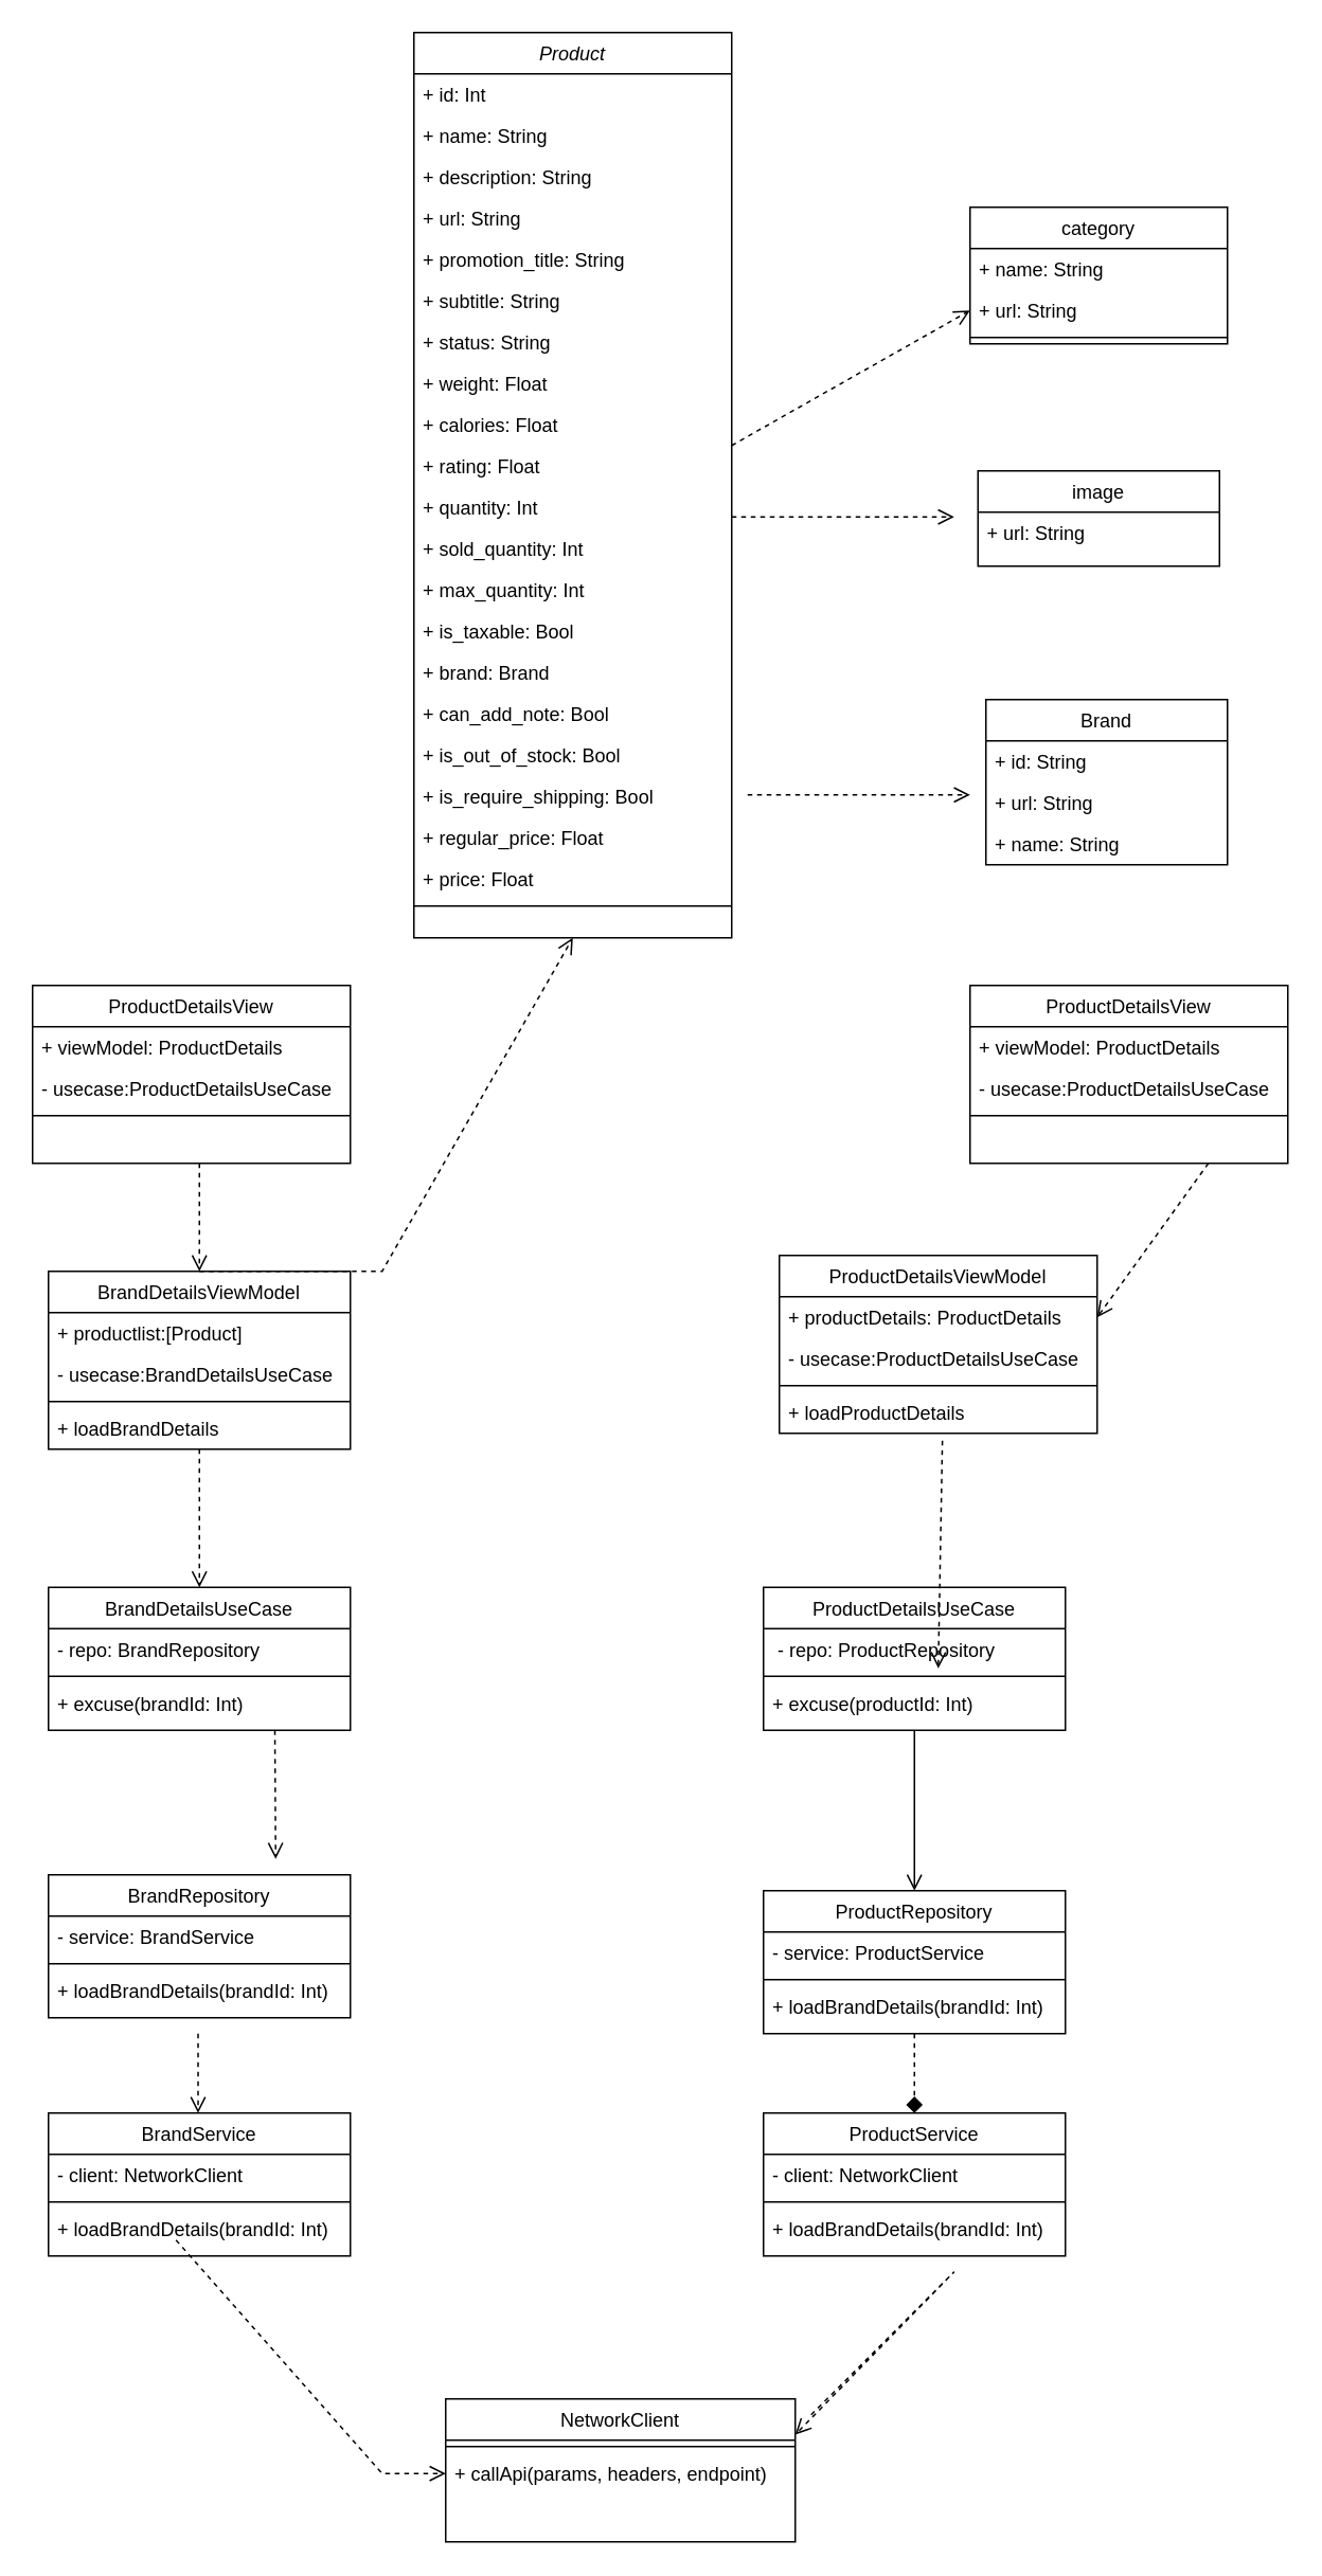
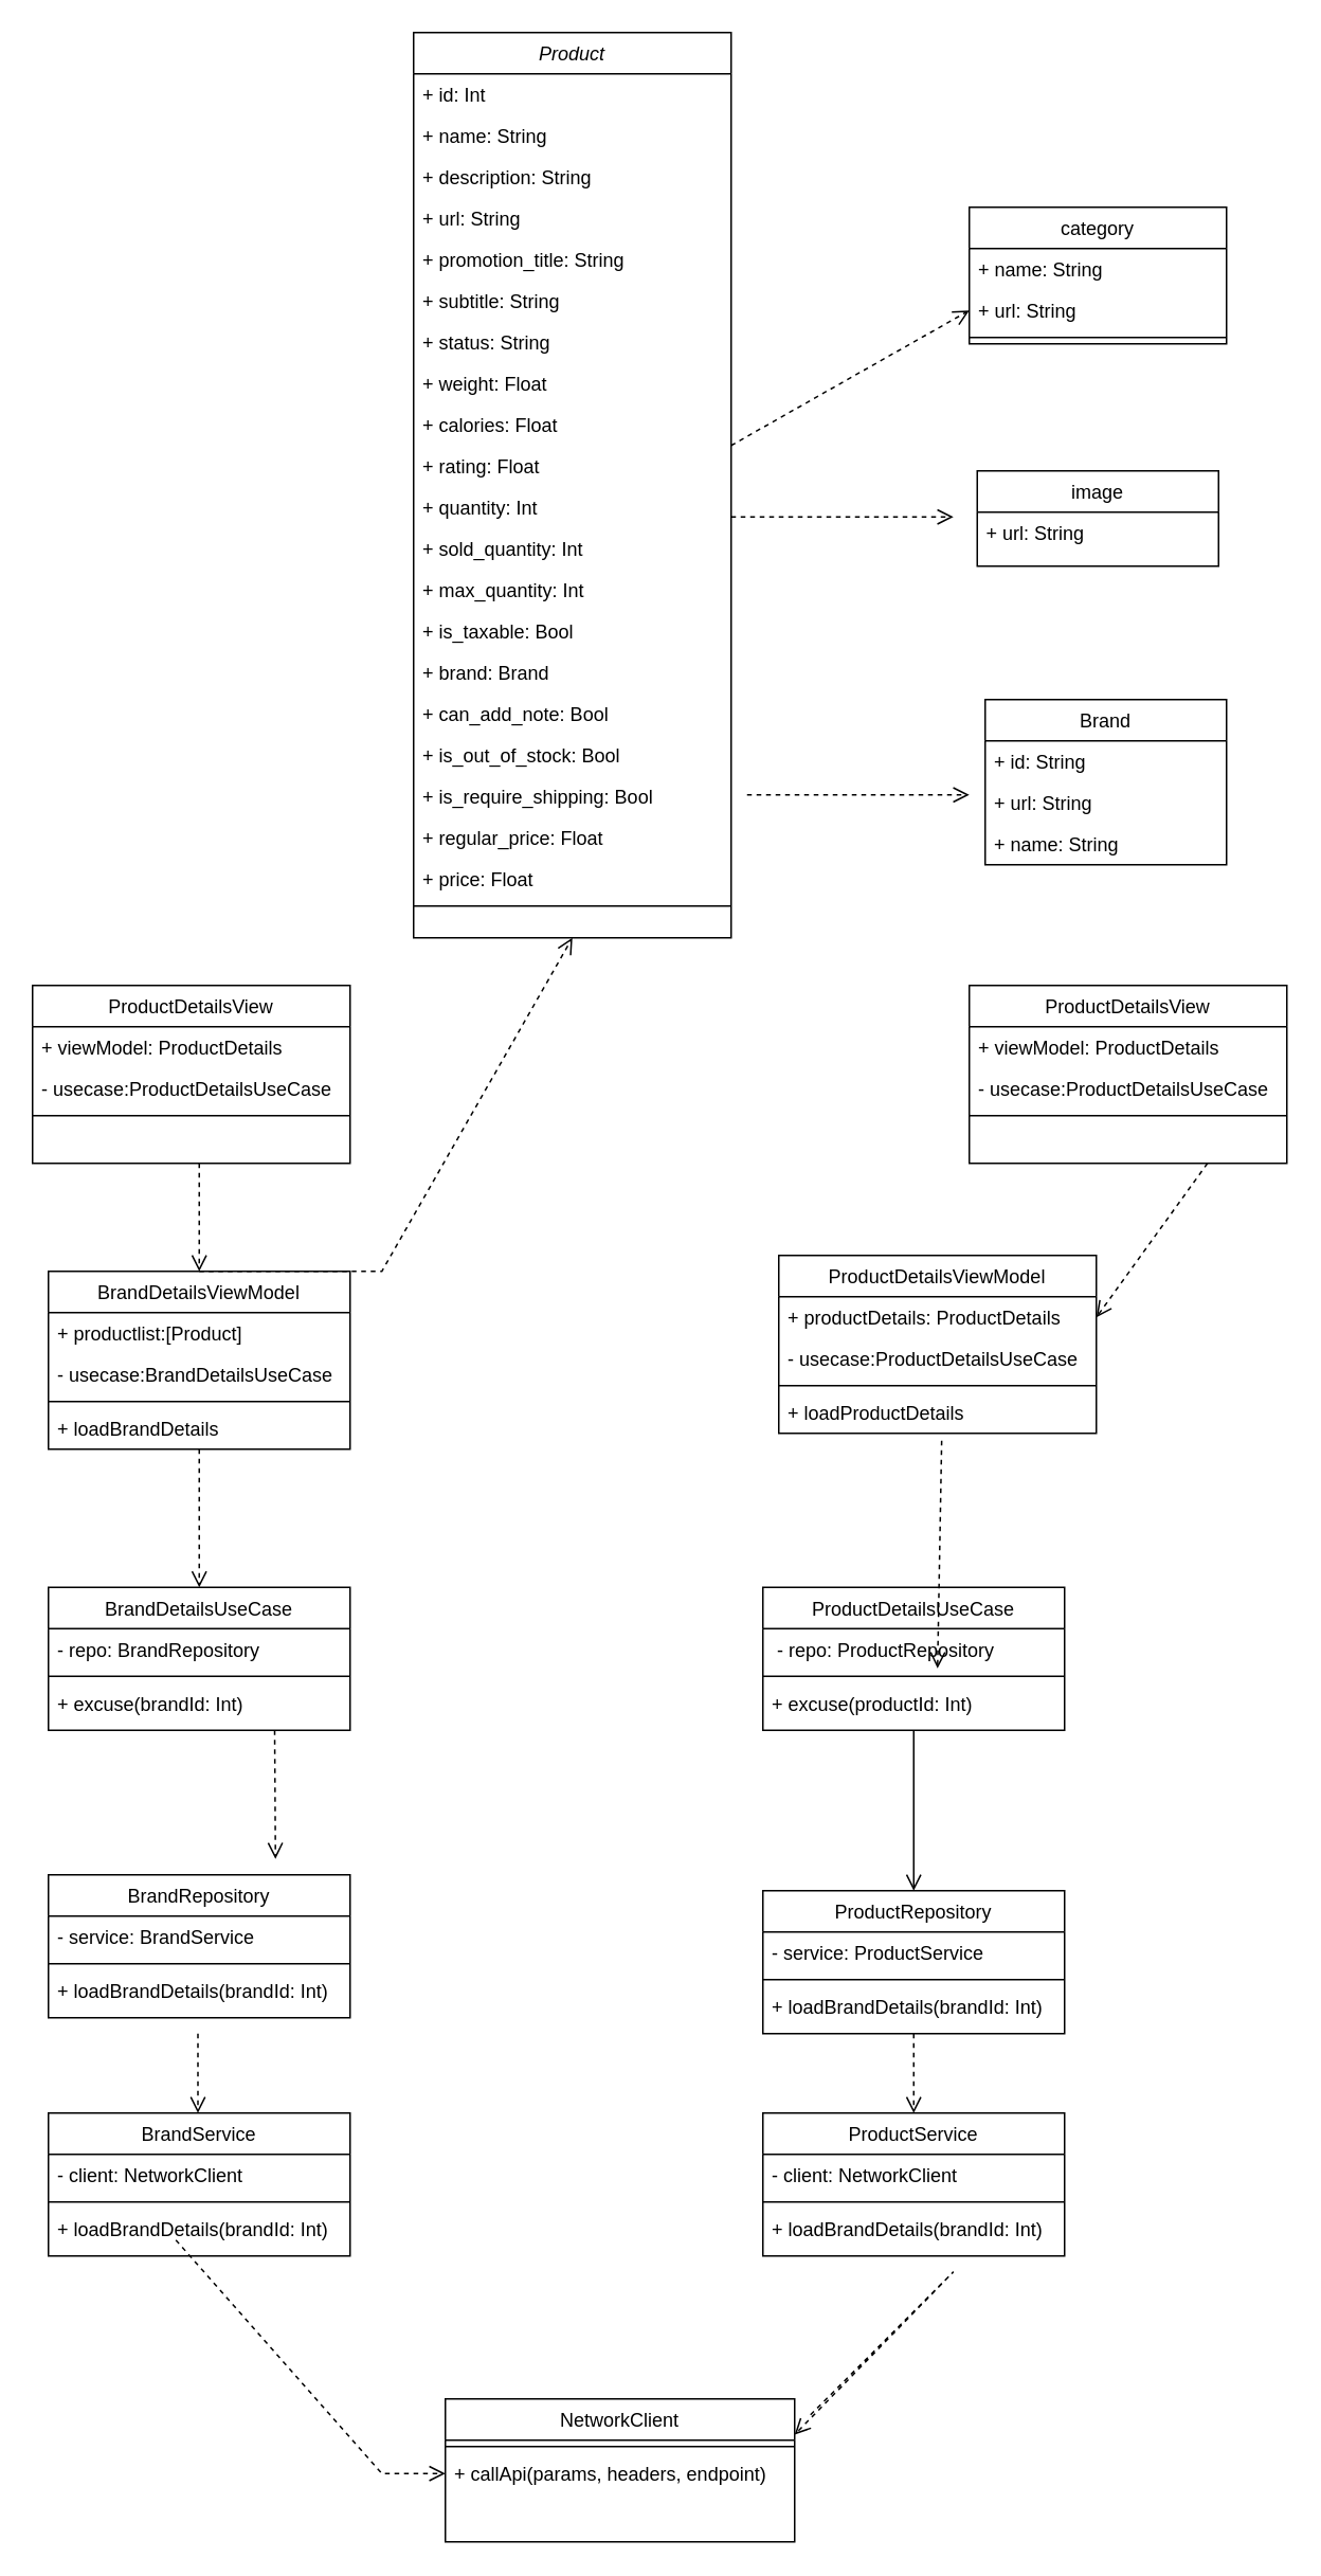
- <mxCell id="81" value="" style="html=1;verticalAlign=bottom;endArrow=diamond;dashed=1;endSize=8;curved=0;rounded=0;exitX=0.5;exitY=1;exitDx=0;exitDy=0;entryX=0.5;entryY=0;entryDx=0;entryDy=0;" edge="1" parent="1" source="63" target="56"><mxGeometry relative="1" as="geometry"><mxPoint x="643" y="1237" as="sourcePoint" /><mxPoint x="643" y="1270" as="targetPoint" /><mxPoint as="offset" /><Array as="points" /></mxGeometry></mxCell>
+ <mxCell id="81" value="" style="html=1;verticalAlign=bottom;endArrow=open;dashed=1;endSize=8;curved=0;rounded=0;exitX=0.5;exitY=1;exitDx=0;exitDy=0;entryX=0.5;entryY=0;entryDx=0;entryDy=0;" edge="1" parent="1" source="63" target="56"><mxGeometry relative="1" as="geometry"><mxPoint x="643" y="1237" as="sourcePoint" /><mxPoint x="643" y="1270" as="targetPoint" /><mxPoint as="offset" /><Array as="points" /></mxGeometry></mxCell>
